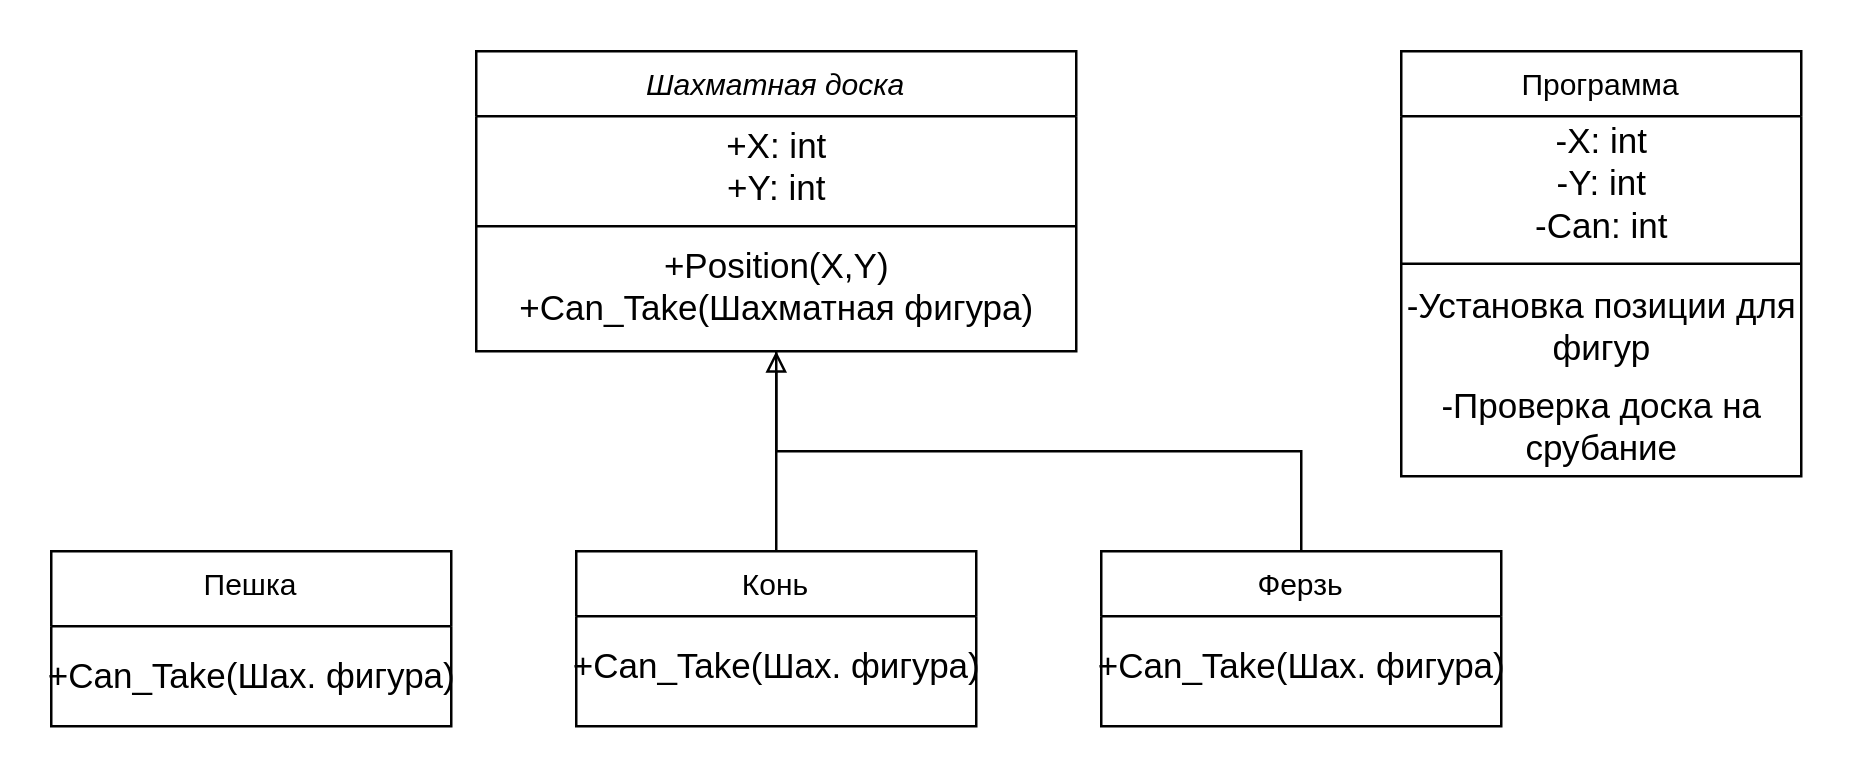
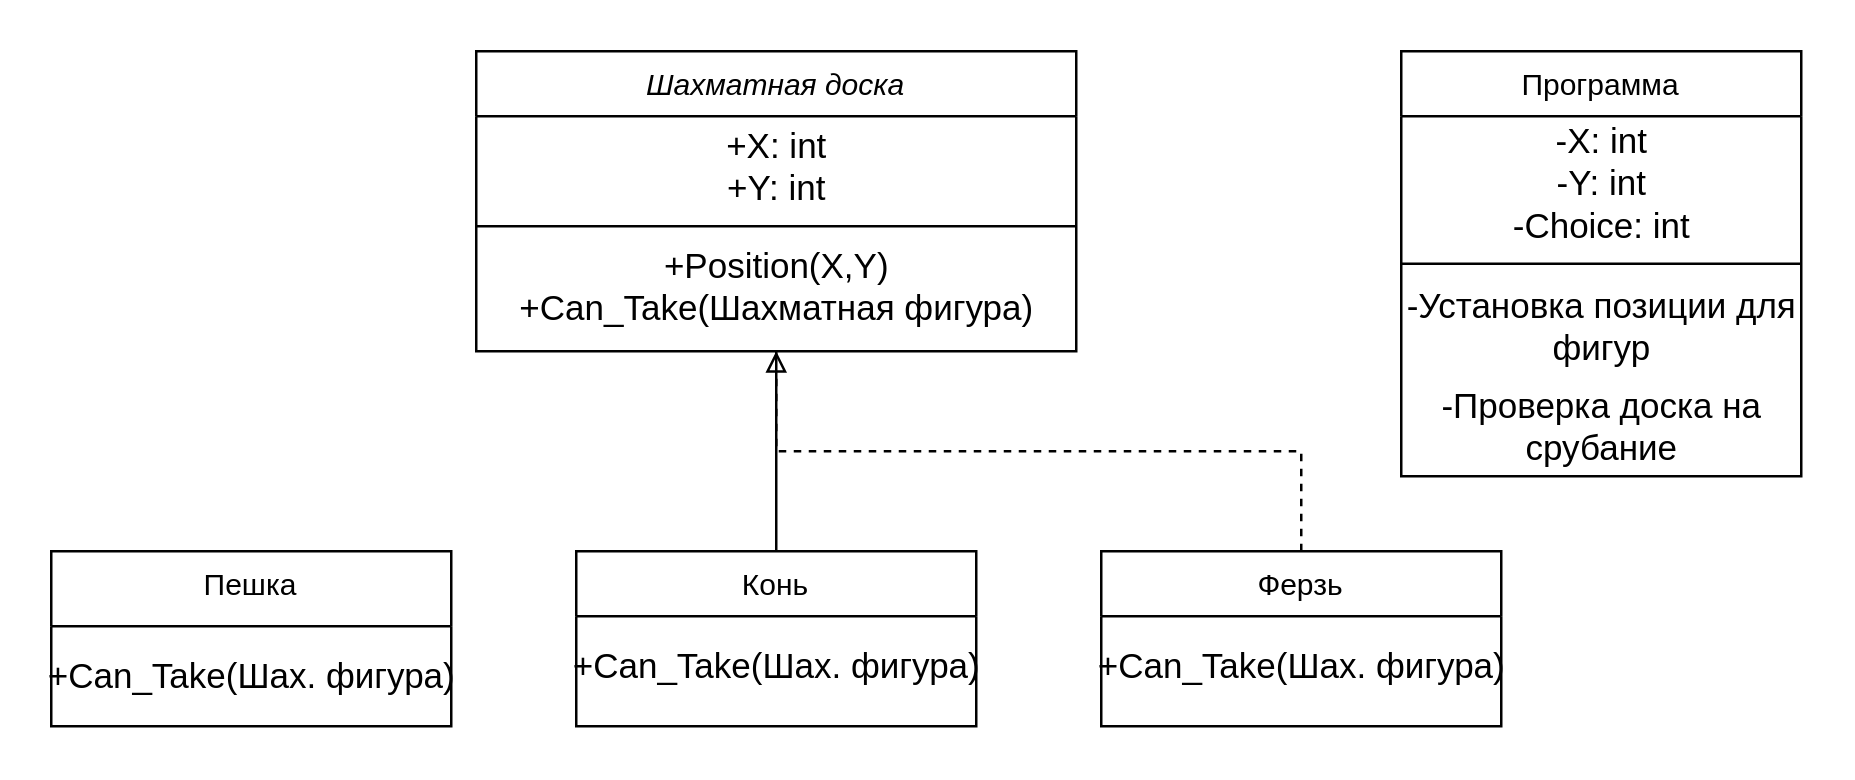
- <mxCell id="15" value="-X: int&lt;br&gt;-Y: int&lt;br&gt;-Can: int" style="text;strokeColor=none;fillColor=none;html=1;fontSize=14;fontStyle=0;verticalAlign=middle;align=center;" vertex="1" parent="14"><mxGeometry y="26" width="160" height="54" as="geometry" /></mxCell>
+ <mxCell id="15" value="-X: int&lt;br&gt;-Y: int&lt;br&gt;-Choice: int" style="text;strokeColor=none;fillColor=none;html=1;fontSize=14;fontStyle=0;verticalAlign=middle;align=center;" vertex="1" parent="14"><mxGeometry y="26" width="160" height="54" as="geometry" /></mxCell>
- <mxCell id="11" style="edgeStyle=orthogonalEdgeStyle;rounded=0;orthogonalLoop=1;jettySize=auto;html=1;entryX=0.5;entryY=1;entryDx=0;entryDy=0;startArrow=none;startFill=0;endArrow=block;endFill=0;strokeWidth=1;" edge="1" parent="1" source="12" target="2"><mxGeometry relative="1" as="geometry"><Array as="points"><mxPoint x="520" y="180" /><mxPoint x="310" y="180" /></Array></mxGeometry></mxCell>
+ <mxCell id="11" style="edgeStyle=orthogonalEdgeStyle;rounded=0;orthogonalLoop=1;jettySize=auto;html=1;entryX=0.5;entryY=1;entryDx=0;entryDy=0;startArrow=none;startFill=0;endArrow=block;endFill=0;strokeWidth=1;dashed=1;" edge="1" parent="1" source="12" target="2"><mxGeometry relative="1" as="geometry"><Array as="points"><mxPoint x="520" y="180" /><mxPoint x="310" y="180" /></Array></mxGeometry></mxCell>
